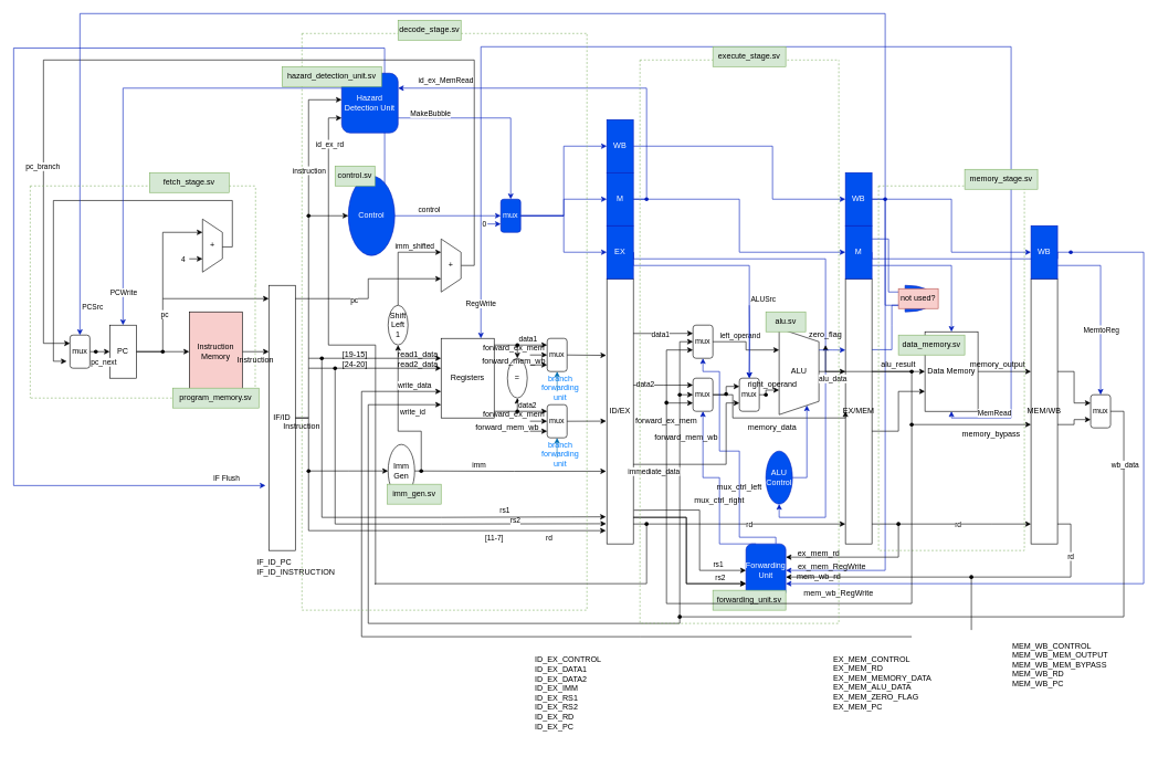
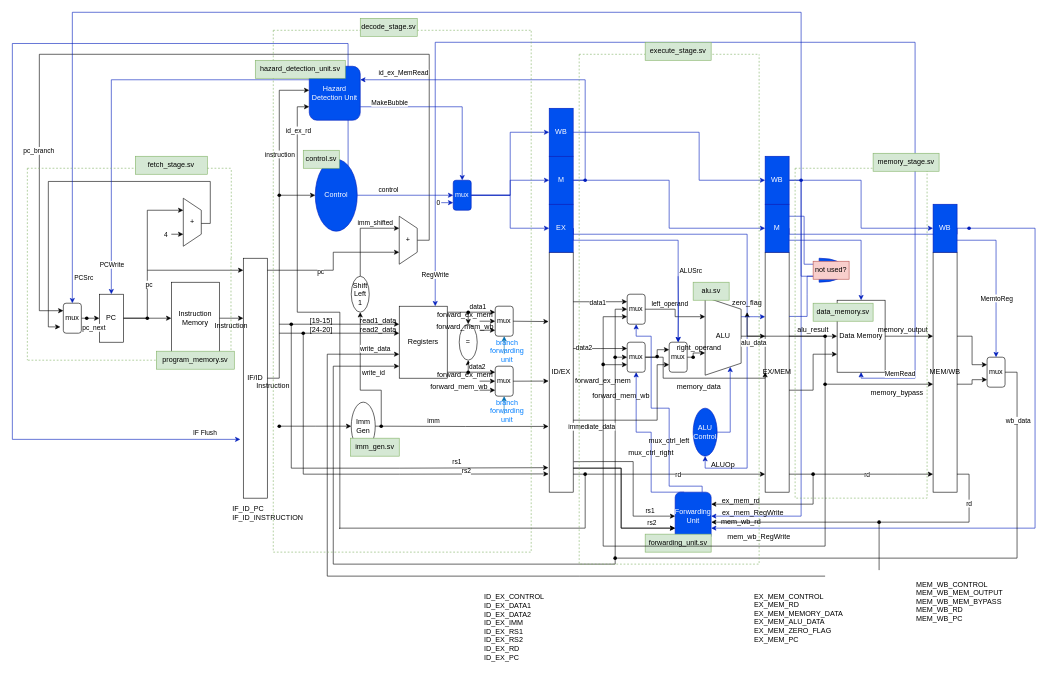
- <mxCell id="3" value="Instruction Memory" style="rounded=0;whiteSpace=wrap;html=1;fillColor=#f8cecc;" parent="1" vertex="1"><mxGeometry x="285" y="470" width="80" height="120" as="geometry" /></mxCell>
+ <mxCell id="3" value="Instruction Memory" style="rounded=0;whiteSpace=wrap;html=1;" parent="1" vertex="1"><mxGeometry x="285" y="470" width="80" height="120" as="geometry" /></mxCell>
+ <mxCell id="186" value="ALUOp" style="text;html=1;strokeColor=none;fillColor=none;align=center;verticalAlign=middle;whiteSpace=wrap;rounded=0;" parent="1" vertex="1"><mxGeometry x="1175" y="760" width="60" height="30" as="geometry" /></mxCell>
- <mxCell id="17" style="edgeStyle=orthogonalEdgeStyle;rounded=0;orthogonalLoop=1;jettySize=auto;html=1;exitX=1;exitY=0.5;exitDx=0;exitDy=0;entryX=-0.037;entryY=0.95;entryDx=0;entryDy=0;entryPerimeter=0;" parent="1" source="20" target="21" edge="1"><mxGeometry relative="1" as="geometry"><mxPoint x="815" y="810" as="targetPoint" /><Array as="points"><mxPoint x="465" y="630" /><mxPoint x="465" y="800" /></Array></mxGeometry></mxCell>
- <mxCell id="18" value="[11-7]" style="edgeLabel;html=1;align=center;verticalAlign=middle;resizable=0;points=[];" parent="17" vertex="1" connectable="0"><mxGeometry x="0.457" relative="1" as="geometry"><mxPoint x="4" y="10" as="offset" /></mxGeometry></mxCell>
- <mxCell id="19" value="rd" style="edgeLabel;html=1;align=center;verticalAlign=middle;resizable=0;points=[];" parent="17" vertex="1" connectable="0"><mxGeometry x="0.624" y="-1" relative="1" as="geometry"><mxPoint x="34" y="9" as="offset" /></mxGeometry></mxCell>
